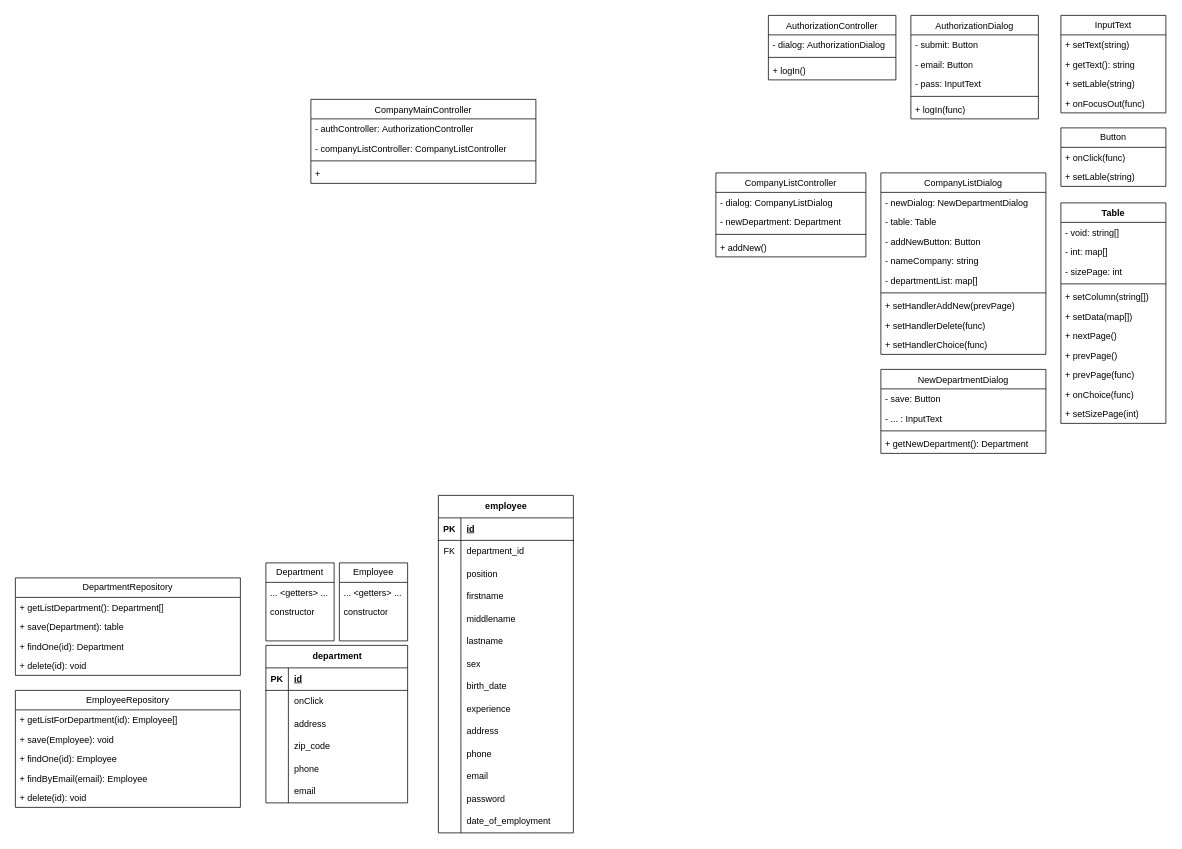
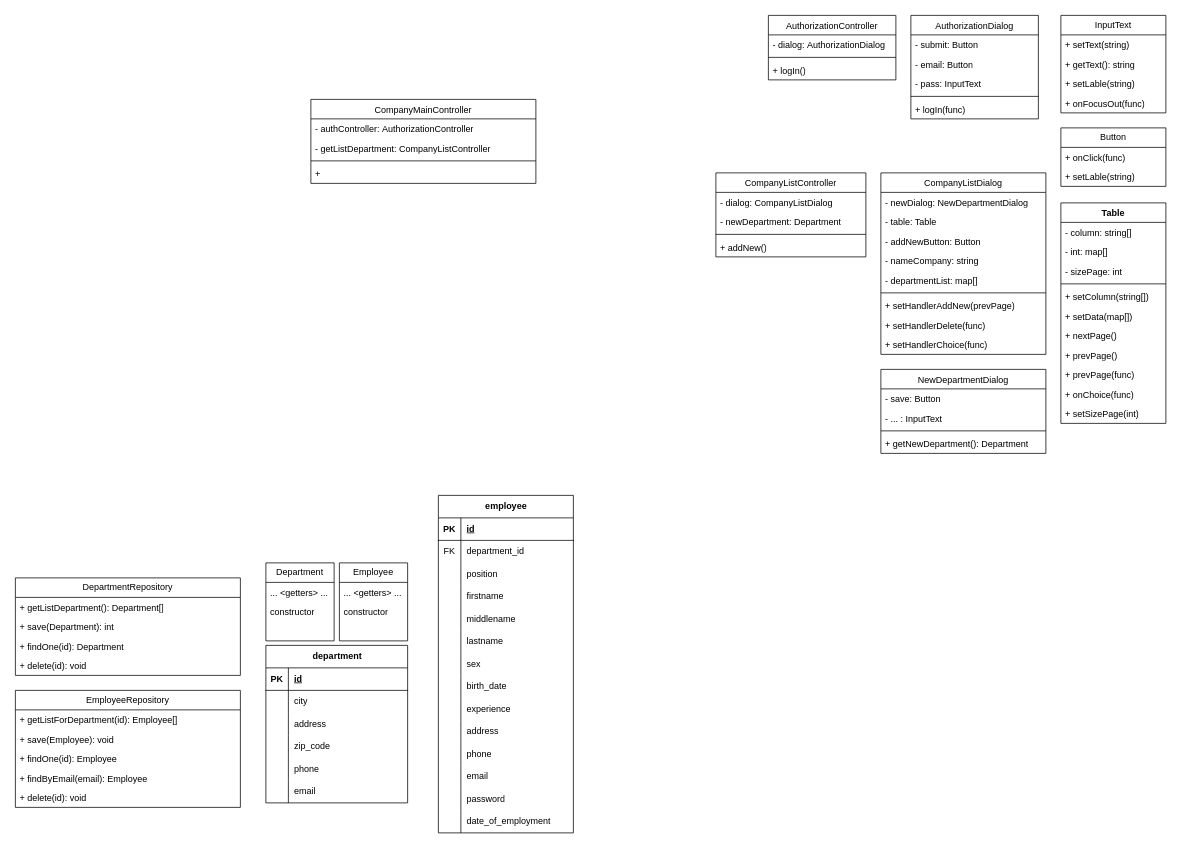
- <mxCell id="125" value="- companyListController:&amp;nbsp;&lt;span style=&quot;text-align: center;&quot;&gt;CompanyListController&lt;/span&gt;" style="text;strokeColor=none;fillColor=none;align=left;verticalAlign=top;spacingLeft=4;spacingRight=4;overflow=hidden;rotatable=0;points=[[0,0.5],[1,0.5]];portConstraint=eastwest;whiteSpace=wrap;html=1;" vertex="1" parent="123"><mxGeometry y="52" width="300" height="26" as="geometry" /></mxCell>
+ <mxCell id="125" value="- getListDepartment:&amp;nbsp;&lt;span style=&quot;text-align: center;&quot;&gt;CompanyListController&lt;/span&gt;" style="text;strokeColor=none;fillColor=none;align=left;verticalAlign=top;spacingLeft=4;spacingRight=4;overflow=hidden;rotatable=0;points=[[0,0.5],[1,0.5]];portConstraint=eastwest;whiteSpace=wrap;html=1;" vertex="1" parent="123"><mxGeometry y="52" width="300" height="26" as="geometry" /></mxCell>
- <mxCell id="102" value="- void: string[]" style="text;strokeColor=none;fillColor=none;align=left;verticalAlign=top;spacingLeft=4;spacingRight=4;overflow=hidden;rotatable=0;points=[[0,0.5],[1,0.5]];portConstraint=eastwest;whiteSpace=wrap;html=1;" vertex="1" parent="101"><mxGeometry y="26" width="140" height="26" as="geometry" /></mxCell>
+ <mxCell id="102" value="- column: string[]" style="text;strokeColor=none;fillColor=none;align=left;verticalAlign=top;spacingLeft=4;spacingRight=4;overflow=hidden;rotatable=0;points=[[0,0.5],[1,0.5]];portConstraint=eastwest;whiteSpace=wrap;html=1;" vertex="1" parent="101"><mxGeometry y="26" width="140" height="26" as="geometry" /></mxCell>
- <mxCell id="66" value="+ save(Department): table" style="text;strokeColor=none;fillColor=none;align=left;verticalAlign=top;spacingLeft=4;spacingRight=4;overflow=hidden;rotatable=0;points=[[0,0.5],[1,0.5]];portConstraint=eastwest;whiteSpace=wrap;html=1;" vertex="1" parent="64"><mxGeometry y="52" width="300" height="26" as="geometry" /></mxCell>
+ <mxCell id="66" value="+ save(Department): int" style="text;strokeColor=none;fillColor=none;align=left;verticalAlign=top;spacingLeft=4;spacingRight=4;overflow=hidden;rotatable=0;points=[[0,0.5],[1,0.5]];portConstraint=eastwest;whiteSpace=wrap;html=1;" vertex="1" parent="64"><mxGeometry y="52" width="300" height="26" as="geometry" /></mxCell>
- <mxCell id="8" value="onClick" style="shape=partialRectangle;connectable=0;fillColor=none;top=0;left=0;bottom=0;right=0;align=left;spacingLeft=6;overflow=hidden;whiteSpace=wrap;html=1;" parent="6" vertex="1"><mxGeometry x="30" width="159" height="30" as="geometry"><mxRectangle width="159" height="30" as="alternateBounds" /></mxGeometry></mxCell>
+ <mxCell id="8" value="city" style="shape=partialRectangle;connectable=0;fillColor=none;top=0;left=0;bottom=0;right=0;align=left;spacingLeft=6;overflow=hidden;whiteSpace=wrap;html=1;" parent="6" vertex="1"><mxGeometry x="30" width="159" height="30" as="geometry"><mxRectangle width="159" height="30" as="alternateBounds" /></mxGeometry></mxCell>
